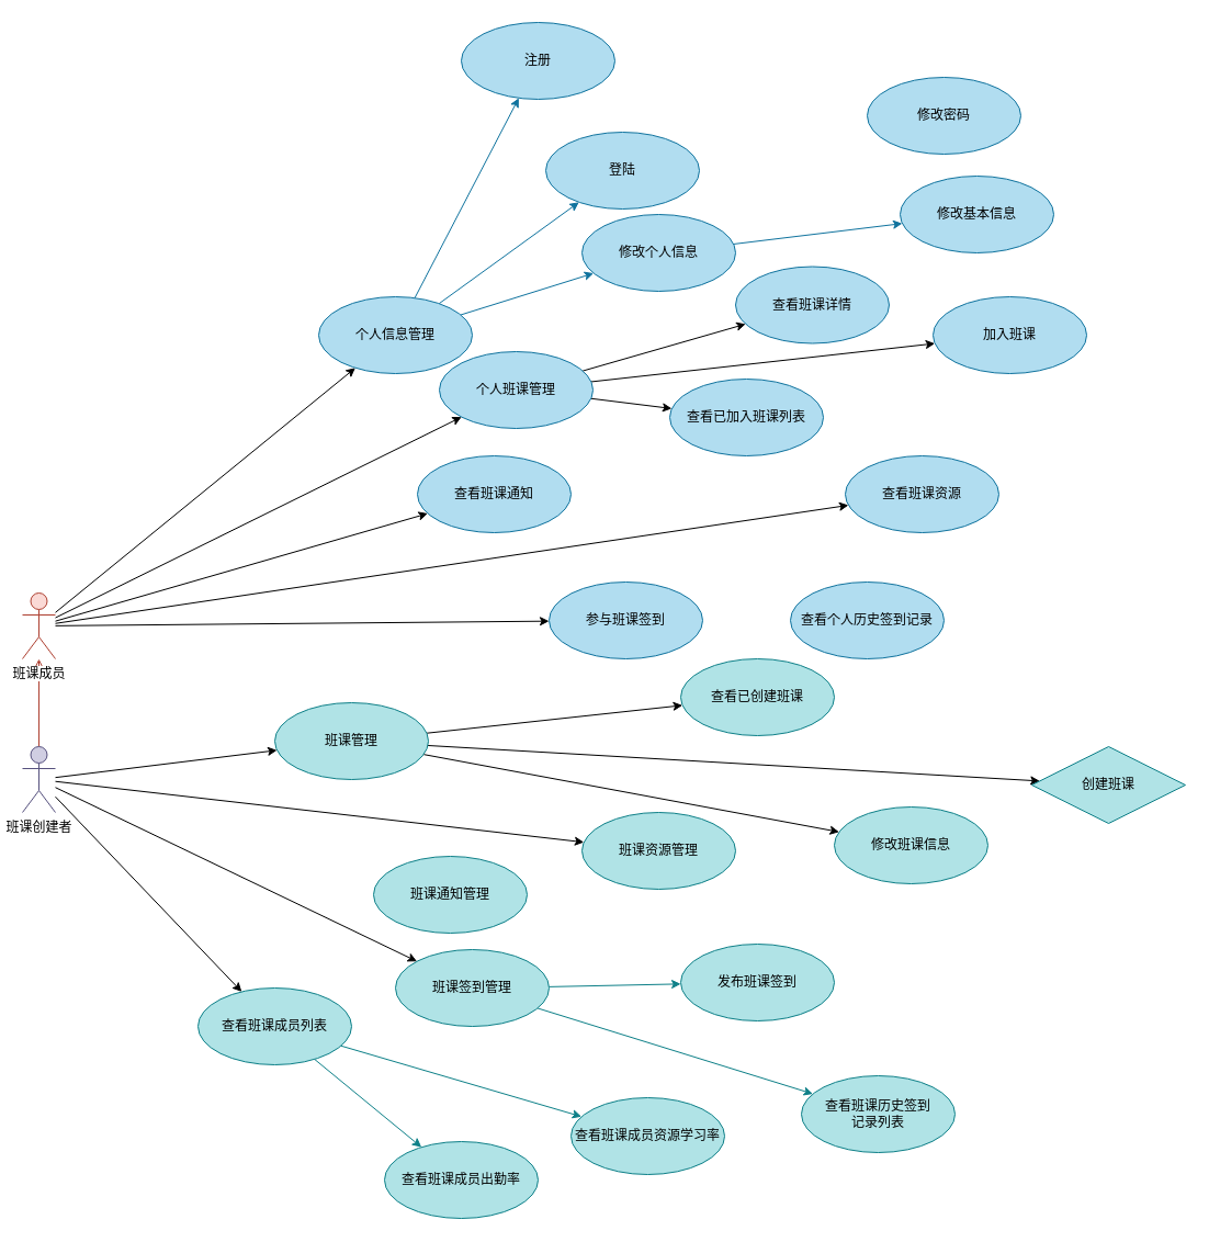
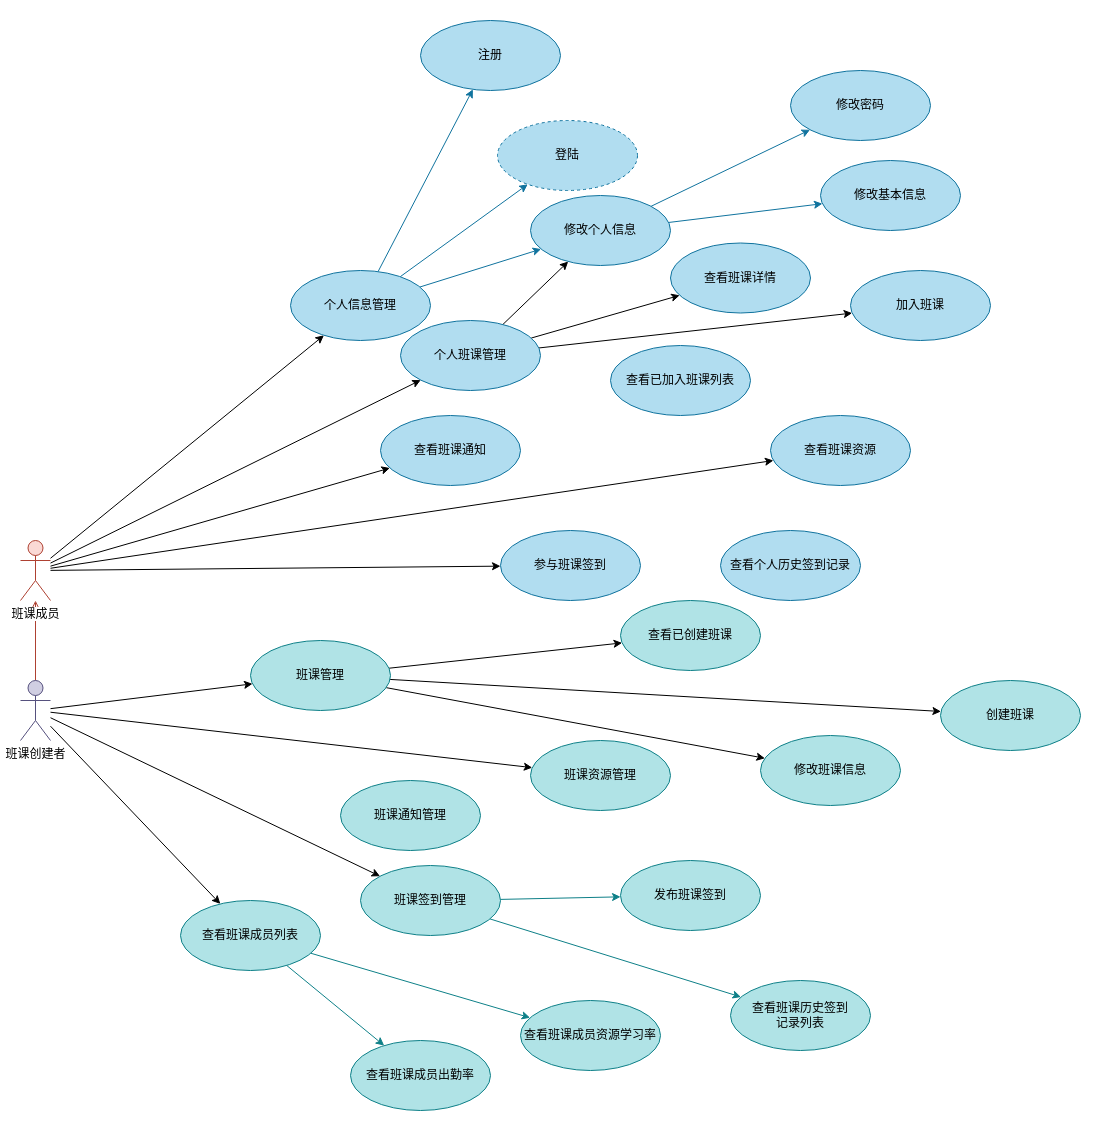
- <mxCell id="53" value="登陆" style="ellipse;whiteSpace=wrap;html=1;fillColor=#b1ddf0;strokeColor=#10739e;" vertex="1" parent="1"><mxGeometry x="497" y="120" width="140" height="70" as="geometry" /></mxCell>
+ <mxCell id="53" value="登陆" style="ellipse;whiteSpace=wrap;html=1;fillColor=#b1ddf0;strokeColor=#10739e;dashed=1;" vertex="1" parent="1"><mxGeometry x="497" y="120" width="140" height="70" as="geometry" /></mxCell>
+ <mxCell id="48" value="" style="edgeStyle=none;rounded=0;orthogonalLoop=1;jettySize=auto;html=1;fillColor=#b1ddf0;strokeColor=#10739e;" edge="1" parent="1" source="50" target="52"><mxGeometry relative="1" as="geometry" /></mxCell>
- <mxCell id="23" value="" style="edgeStyle=none;rounded=0;orthogonalLoop=1;jettySize=auto;html=1;" edge="1" parent="1" source="24" target="25"><mxGeometry relative="1" as="geometry" /></mxCell>
+ <mxCell id="23" value="" style="edgeStyle=none;rounded=0;orthogonalLoop=1;jettySize=auto;html=1;" edge="1" parent="1" source="24" target="50"><mxGeometry relative="1" as="geometry" /></mxCell>
- <mxCell id="19" value="创建班课" style="rhombus;whiteSpace=wrap;html=1;fillColor=#b0e3e6;strokeColor=#0e8088;" vertex="1" parent="1"><mxGeometry x="940" y="680" width="140" height="70" as="geometry" /></mxCell>
+ <mxCell id="19" value="创建班课" style="ellipse;whiteSpace=wrap;html=1;fillColor=#b0e3e6;strokeColor=#0e8088;" vertex="1" parent="1"><mxGeometry x="940" y="680" width="140" height="70" as="geometry" /></mxCell>
